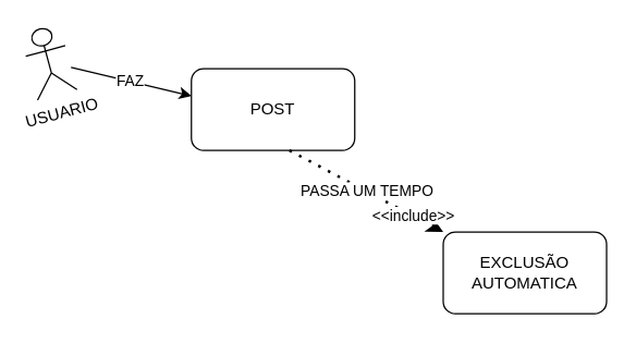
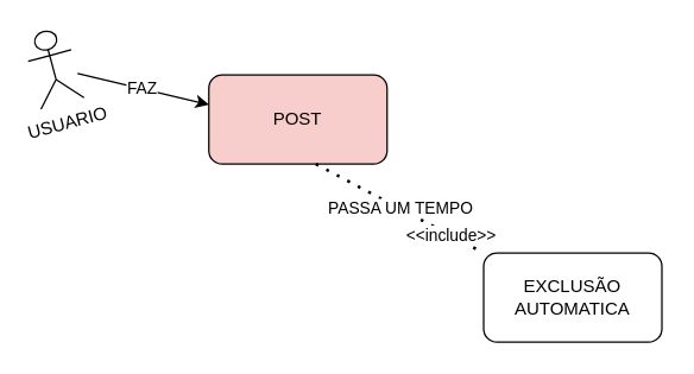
- <mxCell id="4" value="POST" style="rounded=1;whiteSpace=wrap;html=1;" vertex="1" parent="1"><mxGeometry x="140" y="50" width="120" height="60" as="geometry" /></mxCell>
+ <mxCell id="4" value="POST" style="rounded=1;whiteSpace=wrap;html=1;fillColor=#f8cecc;" vertex="1" parent="1"><mxGeometry x="140" y="50" width="120" height="60" as="geometry" /></mxCell>
- <mxCell id="6" value="PASSA UM TEMPO" style="endArrow=classic;dashed=1;html=1;dashPattern=1 3;strokeWidth=2;rounded=0;exitX=0.6;exitY=1;exitDx=0;exitDy=0;exitPerimeter=0;entryX=0;entryY=0;entryDx=0;entryDy=0;" edge="1" parent="1" source="4" target="5"><mxGeometry width="50" height="50" relative="1" as="geometry"><mxPoint x="300" y="270" as="sourcePoint" /><mxPoint x="350" y="220" as="targetPoint" /></mxGeometry></mxCell>
+ <mxCell id="6" value="PASSA UM TEMPO" style="endArrow=none;dashed=1;html=1;dashPattern=1 3;strokeWidth=2;rounded=0;exitX=0.6;exitY=1;exitDx=0;exitDy=0;exitPerimeter=0;entryX=0;entryY=0;entryDx=0;entryDy=0;" edge="1" parent="1" source="4" target="5"><mxGeometry width="50" height="50" relative="1" as="geometry"><mxPoint x="300" y="270" as="sourcePoint" /><mxPoint x="350" y="220" as="targetPoint" /></mxGeometry></mxCell>
